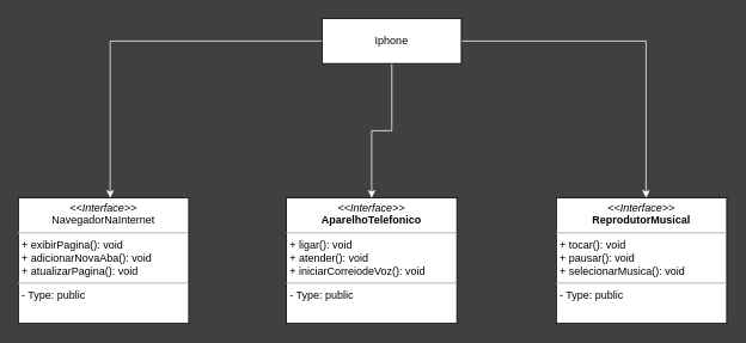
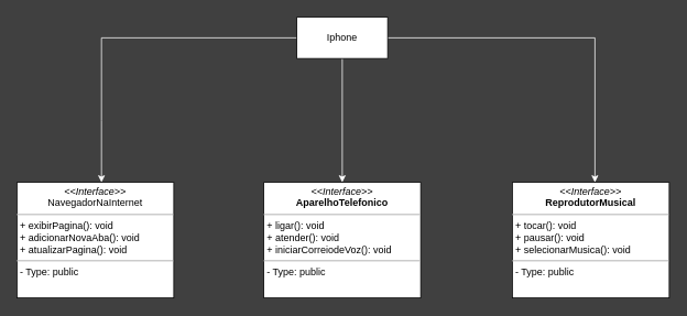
- <mxCell id="5" value="Iphone" style="html=1;whiteSpace=wrap;" parent="1" vertex="1"><mxGeometry x="359" y="20" width="155" height="50" as="geometry" /></mxCell>
+ <mxCell id="5" value="Iphone" style="html=1;whiteSpace=wrap;" parent="1" vertex="1"><mxGeometry x="359" y="20" width="110" height="50" as="geometry" /></mxCell>
